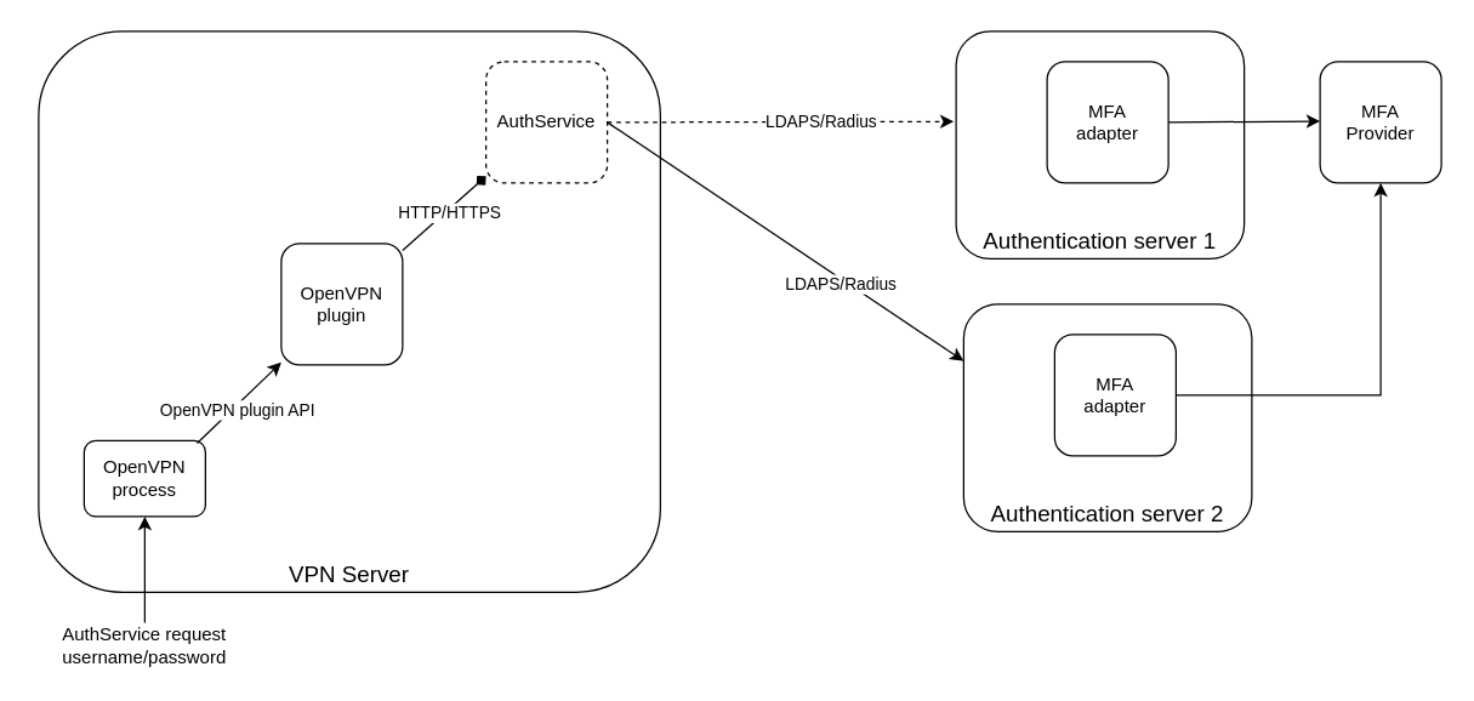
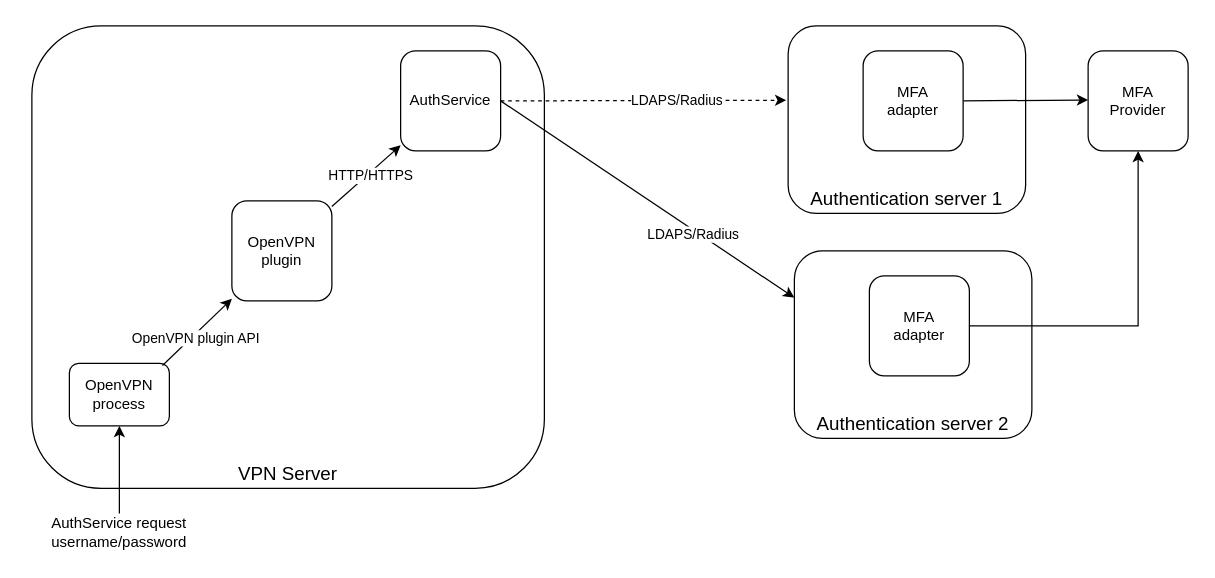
- <mxCell id="7" value="AuthService" style="rounded=1;whiteSpace=wrap;html=1;dashed=1;" vertex="1" parent="1"><mxGeometry x="320" y="40" width="80" height="80" as="geometry" /></mxCell>
+ <mxCell id="7" value="AuthService" style="rounded=1;whiteSpace=wrap;html=1;" vertex="1" parent="1"><mxGeometry x="320" y="40" width="80" height="80" as="geometry" /></mxCell>
- <mxCell id="10" value="" style="endArrow=diamond;html=1;rounded=0;" edge="1" parent="1" source="5" target="7"><mxGeometry width="50" height="50" relative="1" as="geometry"><mxPoint x="275" y="170" as="sourcePoint" /><mxPoint x="325" y="120" as="targetPoint" /></mxGeometry></mxCell>
+ <mxCell id="10" value="" style="endArrow=classic;html=1;rounded=0;" edge="1" parent="1" source="5" target="7"><mxGeometry width="50" height="50" relative="1" as="geometry"><mxPoint x="275" y="170" as="sourcePoint" /><mxPoint x="325" y="120" as="targetPoint" /></mxGeometry></mxCell>
